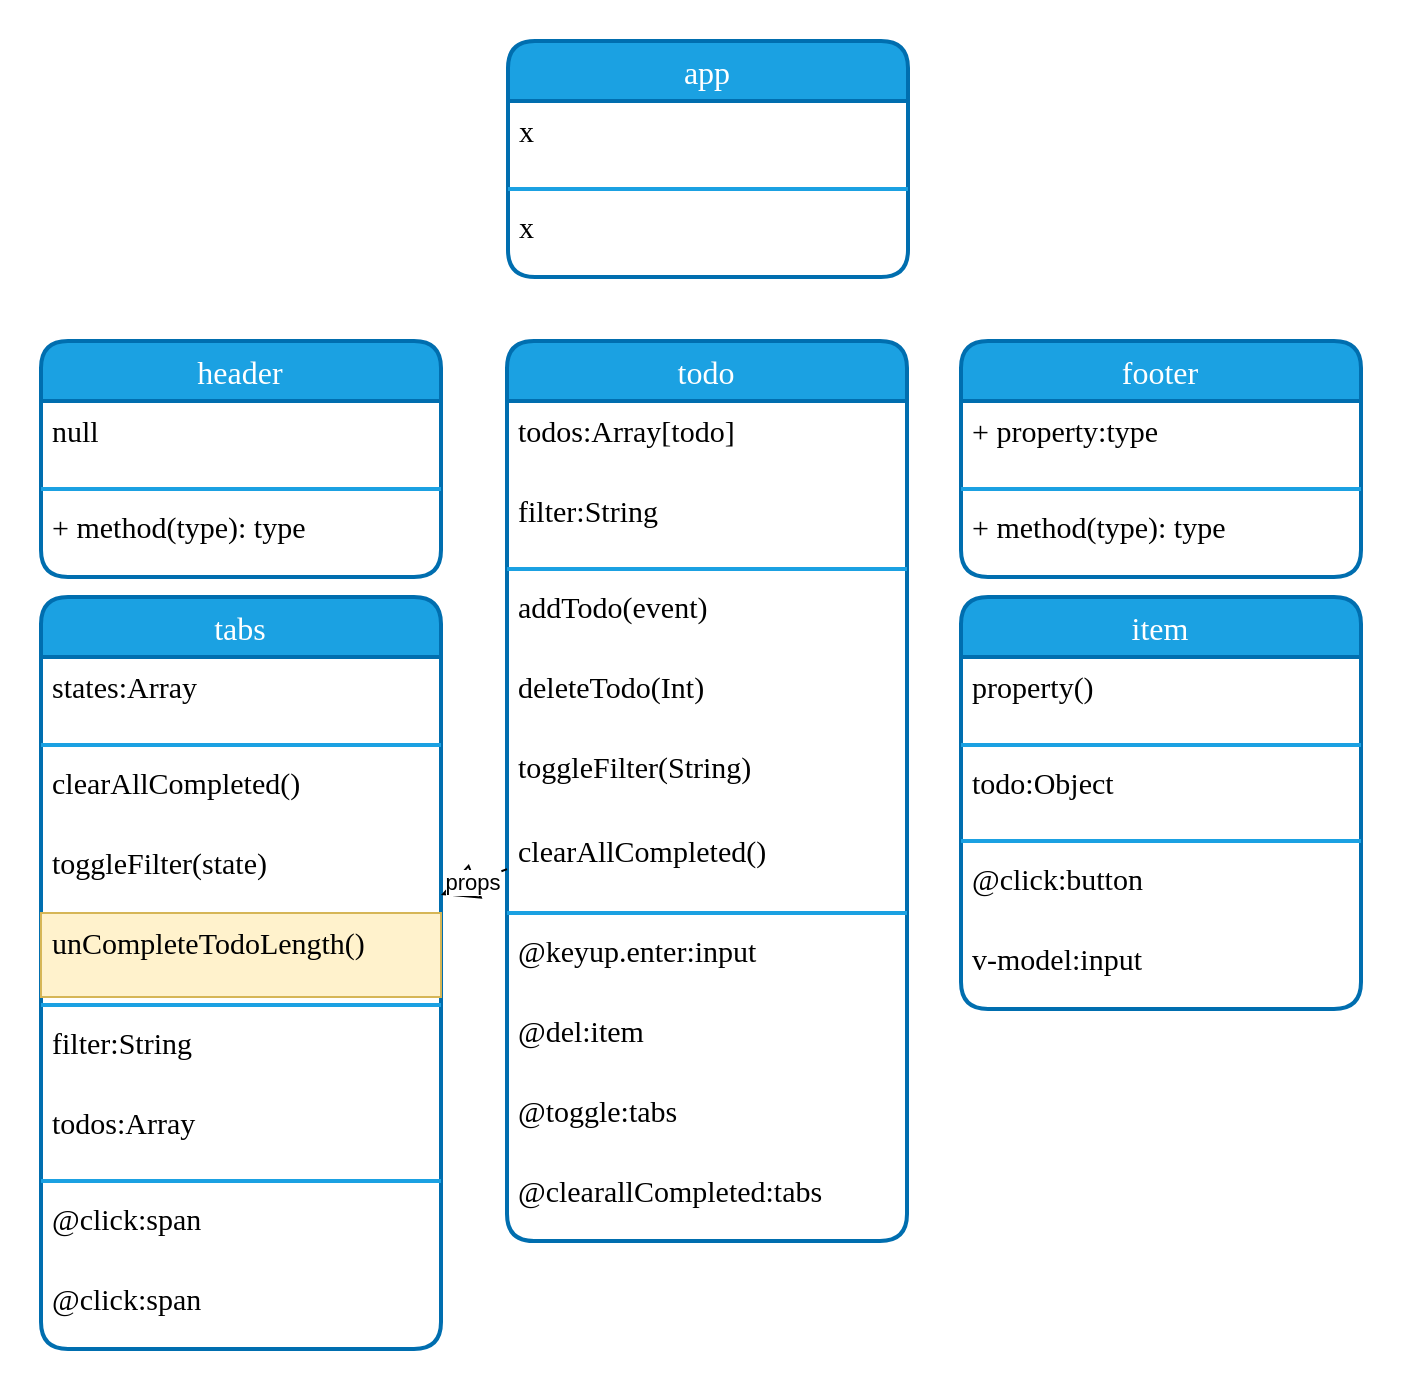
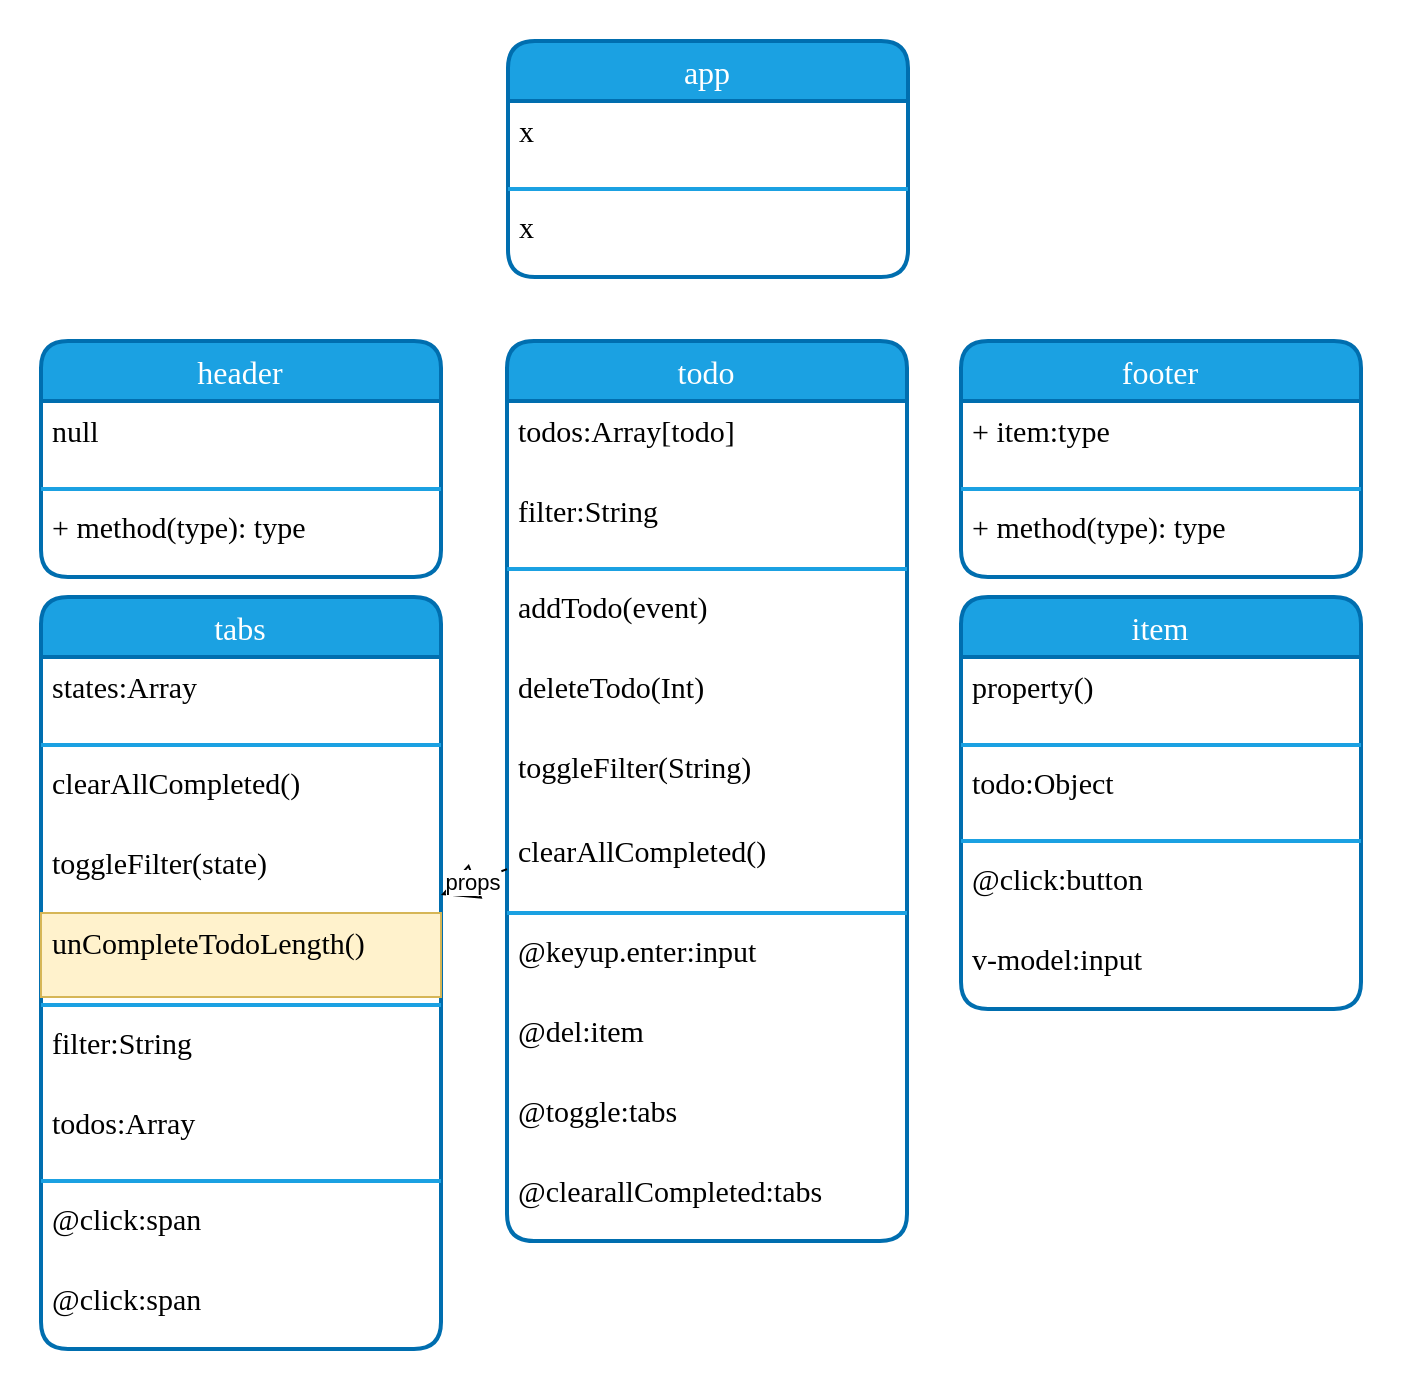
- <mxCell id="43" value="+ property:type" style="text;strokeColor=none;fillColor=none;align=left;verticalAlign=top;spacingLeft=4;spacingRight=4;overflow=hidden;rotatable=0;points=[[0,0.5],[1,0.5]];portConstraint=eastwest;fontFamily=Comic Sans MS;fontSize=15;" parent="42" vertex="1"><mxGeometry y="30" width="200" height="40" as="geometry" /></mxCell>
+ <mxCell id="43" value="+ item:type" style="text;strokeColor=none;fillColor=none;align=left;verticalAlign=top;spacingLeft=4;spacingRight=4;overflow=hidden;rotatable=0;points=[[0,0.5],[1,0.5]];portConstraint=eastwest;fontFamily=Comic Sans MS;fontSize=15;" parent="42" vertex="1"><mxGeometry y="30" width="200" height="40" as="geometry" /></mxCell>
